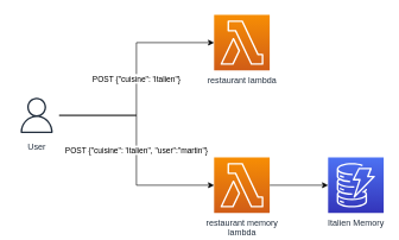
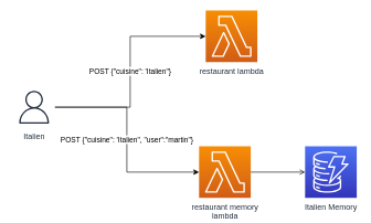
- <mxCell id="2" value="restaurant lambda" style="sketch=0;points=[[0,0,0],[0.25,0,0],[0.5,0,0],[0.75,0,0],[1,0,0],[0,1,0],[0.25,1,0],[0.5,1,0],[0.75,1,0],[1,1,0],[0,0.25,0],[0,0.5,0],[0,0.75,0],[1,0.25,0],[1,0.5,0],[1,0.75,0]];outlineConnect=0;fontColor=#232F3E;gradientColor=#F78E04;gradientDirection=north;fillColor=#D05C17;strokeColor=#ffffff;dashed=0;verticalLabelPosition=bottom;verticalAlign=top;align=center;html=1;fontSize=12;fontStyle=0;aspect=fixed;shape=mxgraph.aws4.resourceIcon;resIcon=mxgraph.aws4.lambda;" vertex="1" parent="1"><mxGeometry x="300" y="20" width="78" height="78" as="geometry" /></mxCell>
+ <mxCell id="2" value="restaurant lambda" style="sketch=0;points=[[0,0,0],[0.25,0,0],[0.5,0,0],[0.75,0,0],[1,0,0],[0,1,0],[0.25,1,0],[0.5,1,0],[0.75,1,0],[1,1,0],[0,0.25,0],[0,0.5,0],[0,0.75,0],[1,0.25,0],[1,0.5,0],[1,0.75,0]];outlineConnect=0;fontColor=#232F3E;gradientColor=#F78E04;gradientDirection=north;fillColor=#D05C17;strokeColor=#ffffff;dashed=0;verticalLabelPosition=bottom;verticalAlign=top;align=center;html=1;fontSize=12;fontStyle=0;aspect=fixed;shape=mxgraph.aws4.resourceIcon;resIcon=mxgraph.aws4.lambda;" vertex="1" parent="1"><mxGeometry x="310" y="15" width="78" height="78" as="geometry" /></mxCell>
- <mxCell id="5" value="User" style="sketch=0;outlineConnect=0;fontColor=#232F3E;gradientColor=none;strokeColor=#232F3E;fillColor=#ffffff;dashed=0;verticalLabelPosition=bottom;verticalAlign=top;align=center;html=1;fontSize=12;fontStyle=0;aspect=fixed;shape=mxgraph.aws4.resourceIcon;resIcon=mxgraph.aws4.user;" vertex="1" parent="1"><mxGeometry x="20" y="130" width="62" height="62" as="geometry" /></mxCell>
+ <mxCell id="5" value="Italien" style="sketch=0;outlineConnect=0;fontColor=#232F3E;gradientColor=none;strokeColor=#232F3E;fillColor=#ffffff;dashed=0;verticalLabelPosition=bottom;verticalAlign=top;align=center;html=1;fontSize=12;fontStyle=0;aspect=fixed;shape=mxgraph.aws4.resourceIcon;resIcon=mxgraph.aws4.user;" vertex="1" parent="1"><mxGeometry x="20" y="130" width="62" height="62" as="geometry" /></mxCell>
- <mxCell id="6" value="" style="edgeStyle=orthogonalEdgeStyle;rounded=0;orthogonalLoop=1;jettySize=auto;html=1;" edge="1" parent="1" source="7" target="8"><mxGeometry relative="1" as="geometry" /></mxCell>
+ <mxCell id="6" value="" style="edgeStyle=orthogonalEdgeStyle;rounded=0;orthogonalLoop=1;jettySize=auto;html=1;endArrow=open;" edge="1" parent="1" source="7" target="8"><mxGeometry relative="1" as="geometry" /></mxCell>
